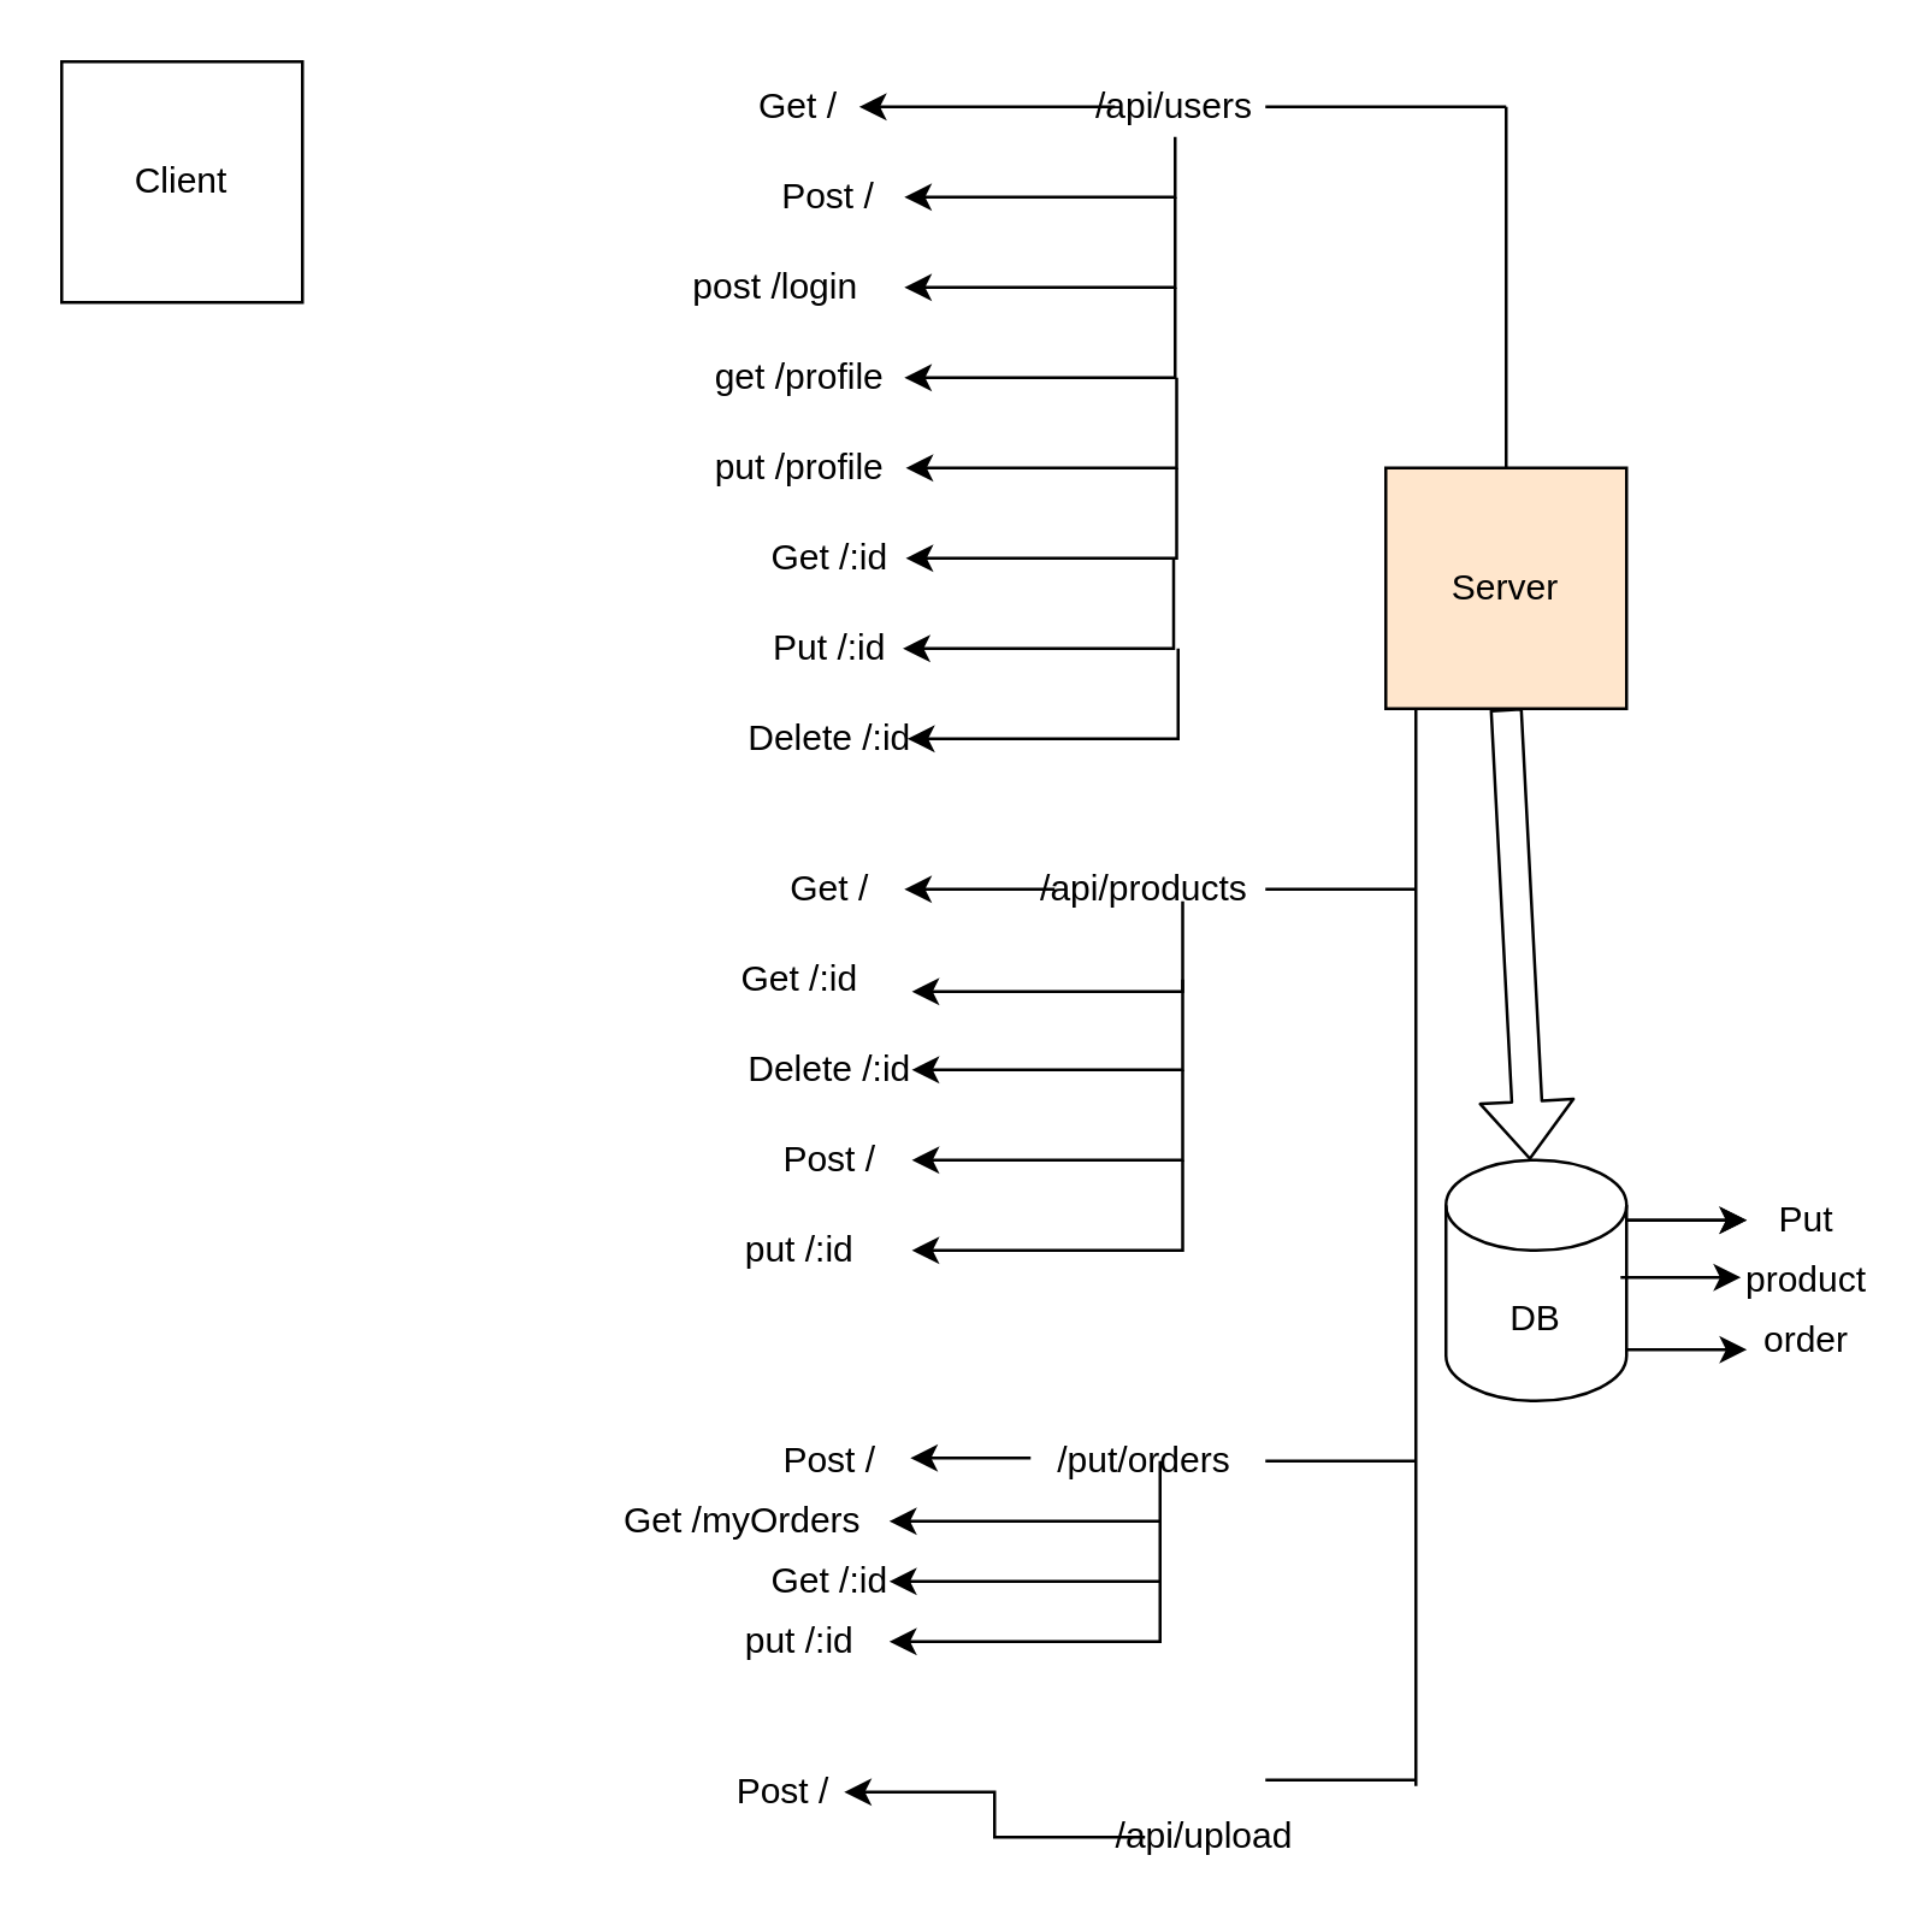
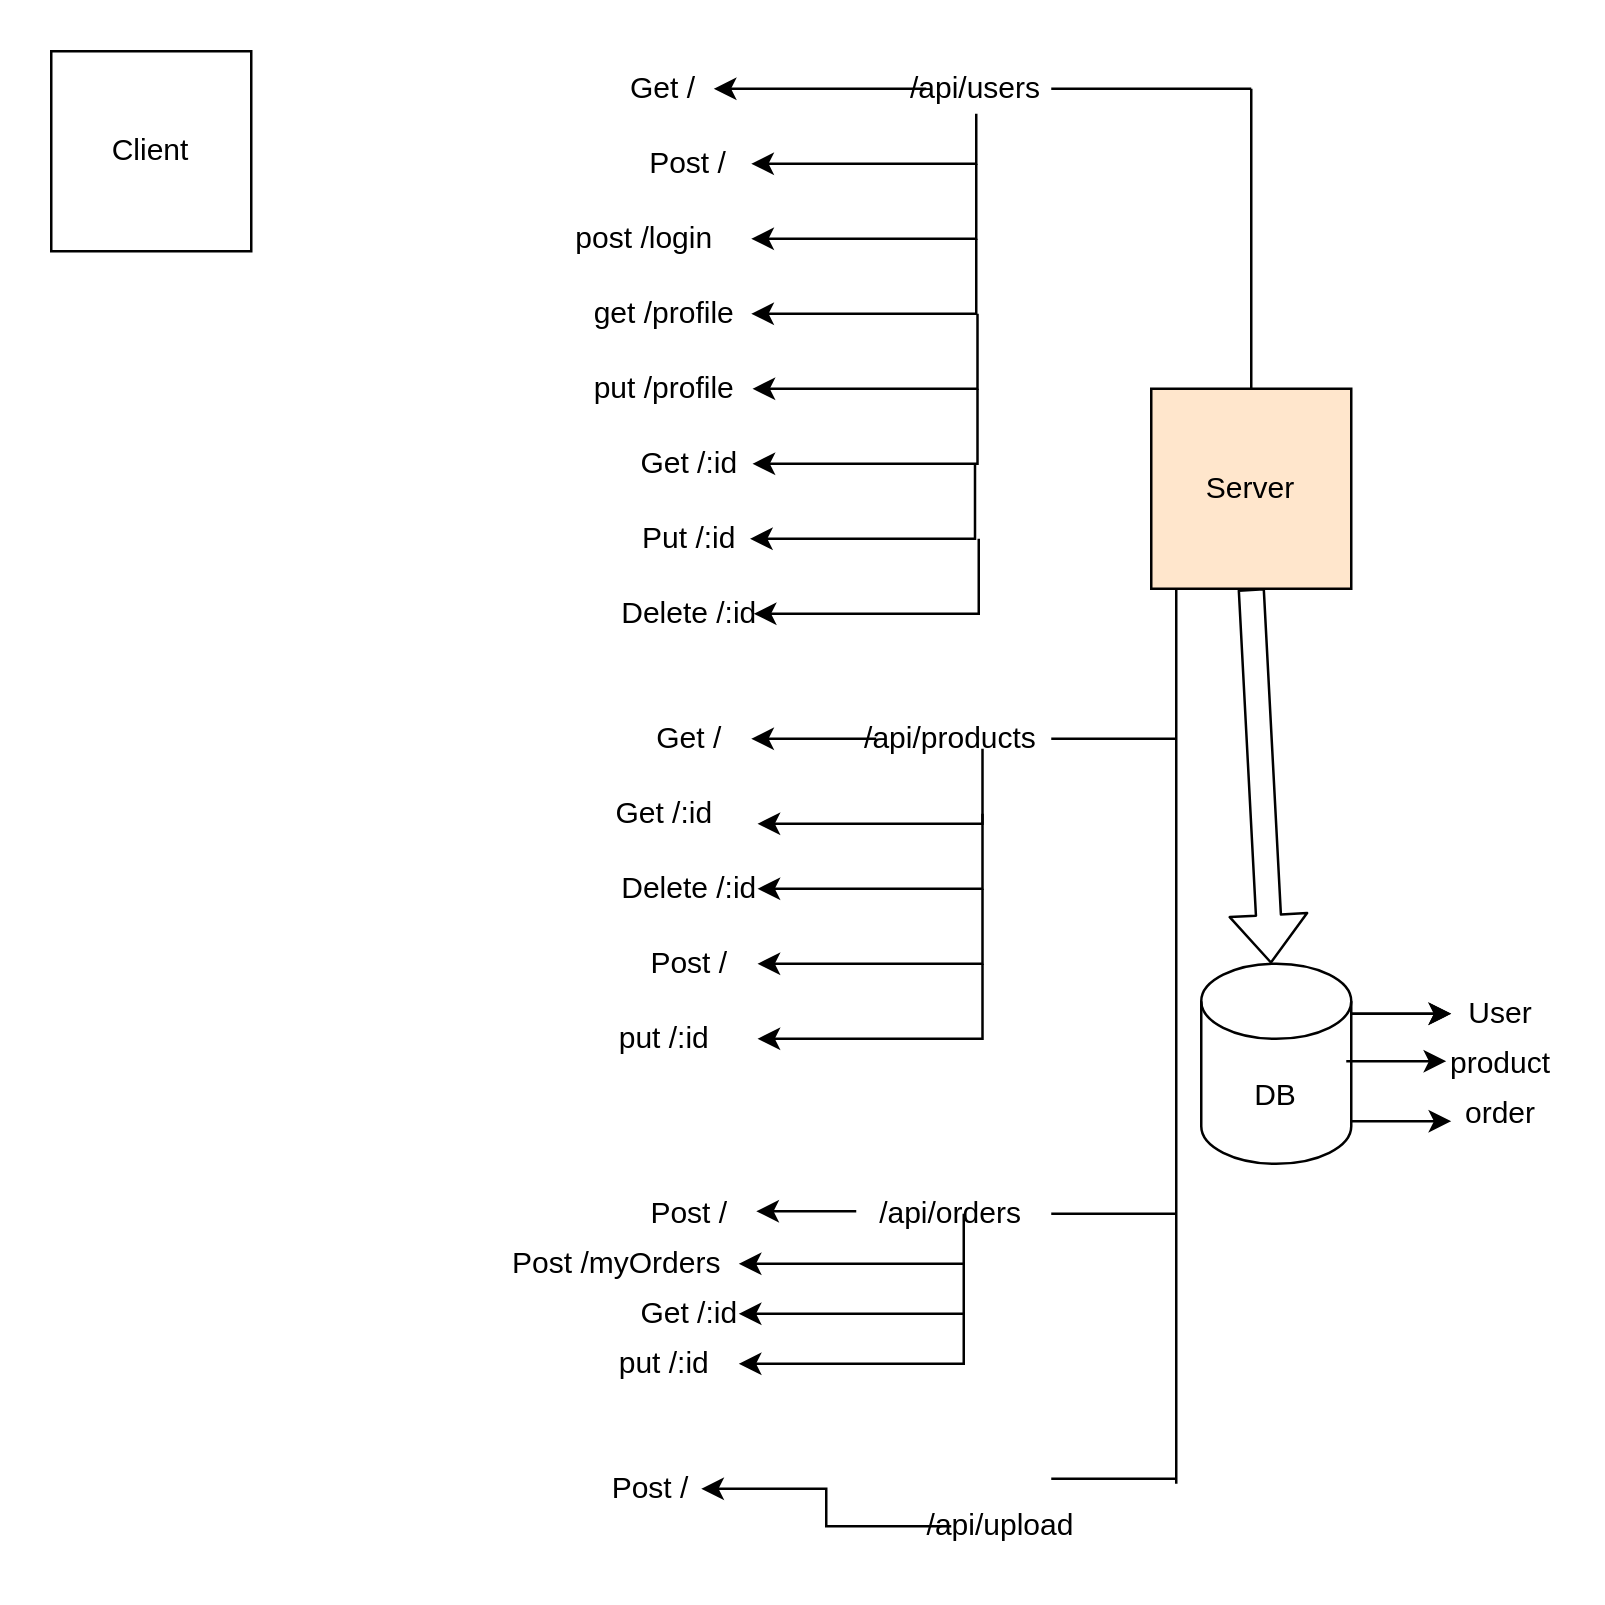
- <mxCell id="9" value="Put" style="text;html=1;strokeColor=none;fillColor=none;align=center;verticalAlign=middle;whiteSpace=wrap;rounded=0;" vertex="1" parent="1"><mxGeometry x="580" y="395" width="40" height="20" as="geometry" /></mxCell>
+ <mxCell id="9" value="User" style="text;html=1;strokeColor=none;fillColor=none;align=center;verticalAlign=middle;whiteSpace=wrap;rounded=0;" vertex="1" parent="1"><mxGeometry x="580" y="395" width="40" height="20" as="geometry" /></mxCell>
- <mxCell id="46" value="/put/orders" style="text;html=1;strokeColor=none;fillColor=none;align=center;verticalAlign=middle;whiteSpace=wrap;rounded=0;" vertex="1" parent="1"><mxGeometry x="360" y="475" width="40" height="20" as="geometry" /></mxCell>
+ <mxCell id="46" value="/api/orders" style="text;html=1;strokeColor=none;fillColor=none;align=center;verticalAlign=middle;whiteSpace=wrap;rounded=0;" vertex="1" parent="1"><mxGeometry x="360" y="475" width="40" height="20" as="geometry" /></mxCell>
- <mxCell id="51" value="Get /myOrders" style="text;html=1;strokeColor=none;fillColor=none;align=center;verticalAlign=middle;whiteSpace=wrap;rounded=0;" vertex="1" parent="1"><mxGeometry x="170" y="495" width="152.5" height="20" as="geometry" /></mxCell>
+ <mxCell id="51" value="Post /myOrders" style="text;html=1;strokeColor=none;fillColor=none;align=center;verticalAlign=middle;whiteSpace=wrap;rounded=0;" vertex="1" parent="1"><mxGeometry x="170" y="495" width="152.5" height="20" as="geometry" /></mxCell>
